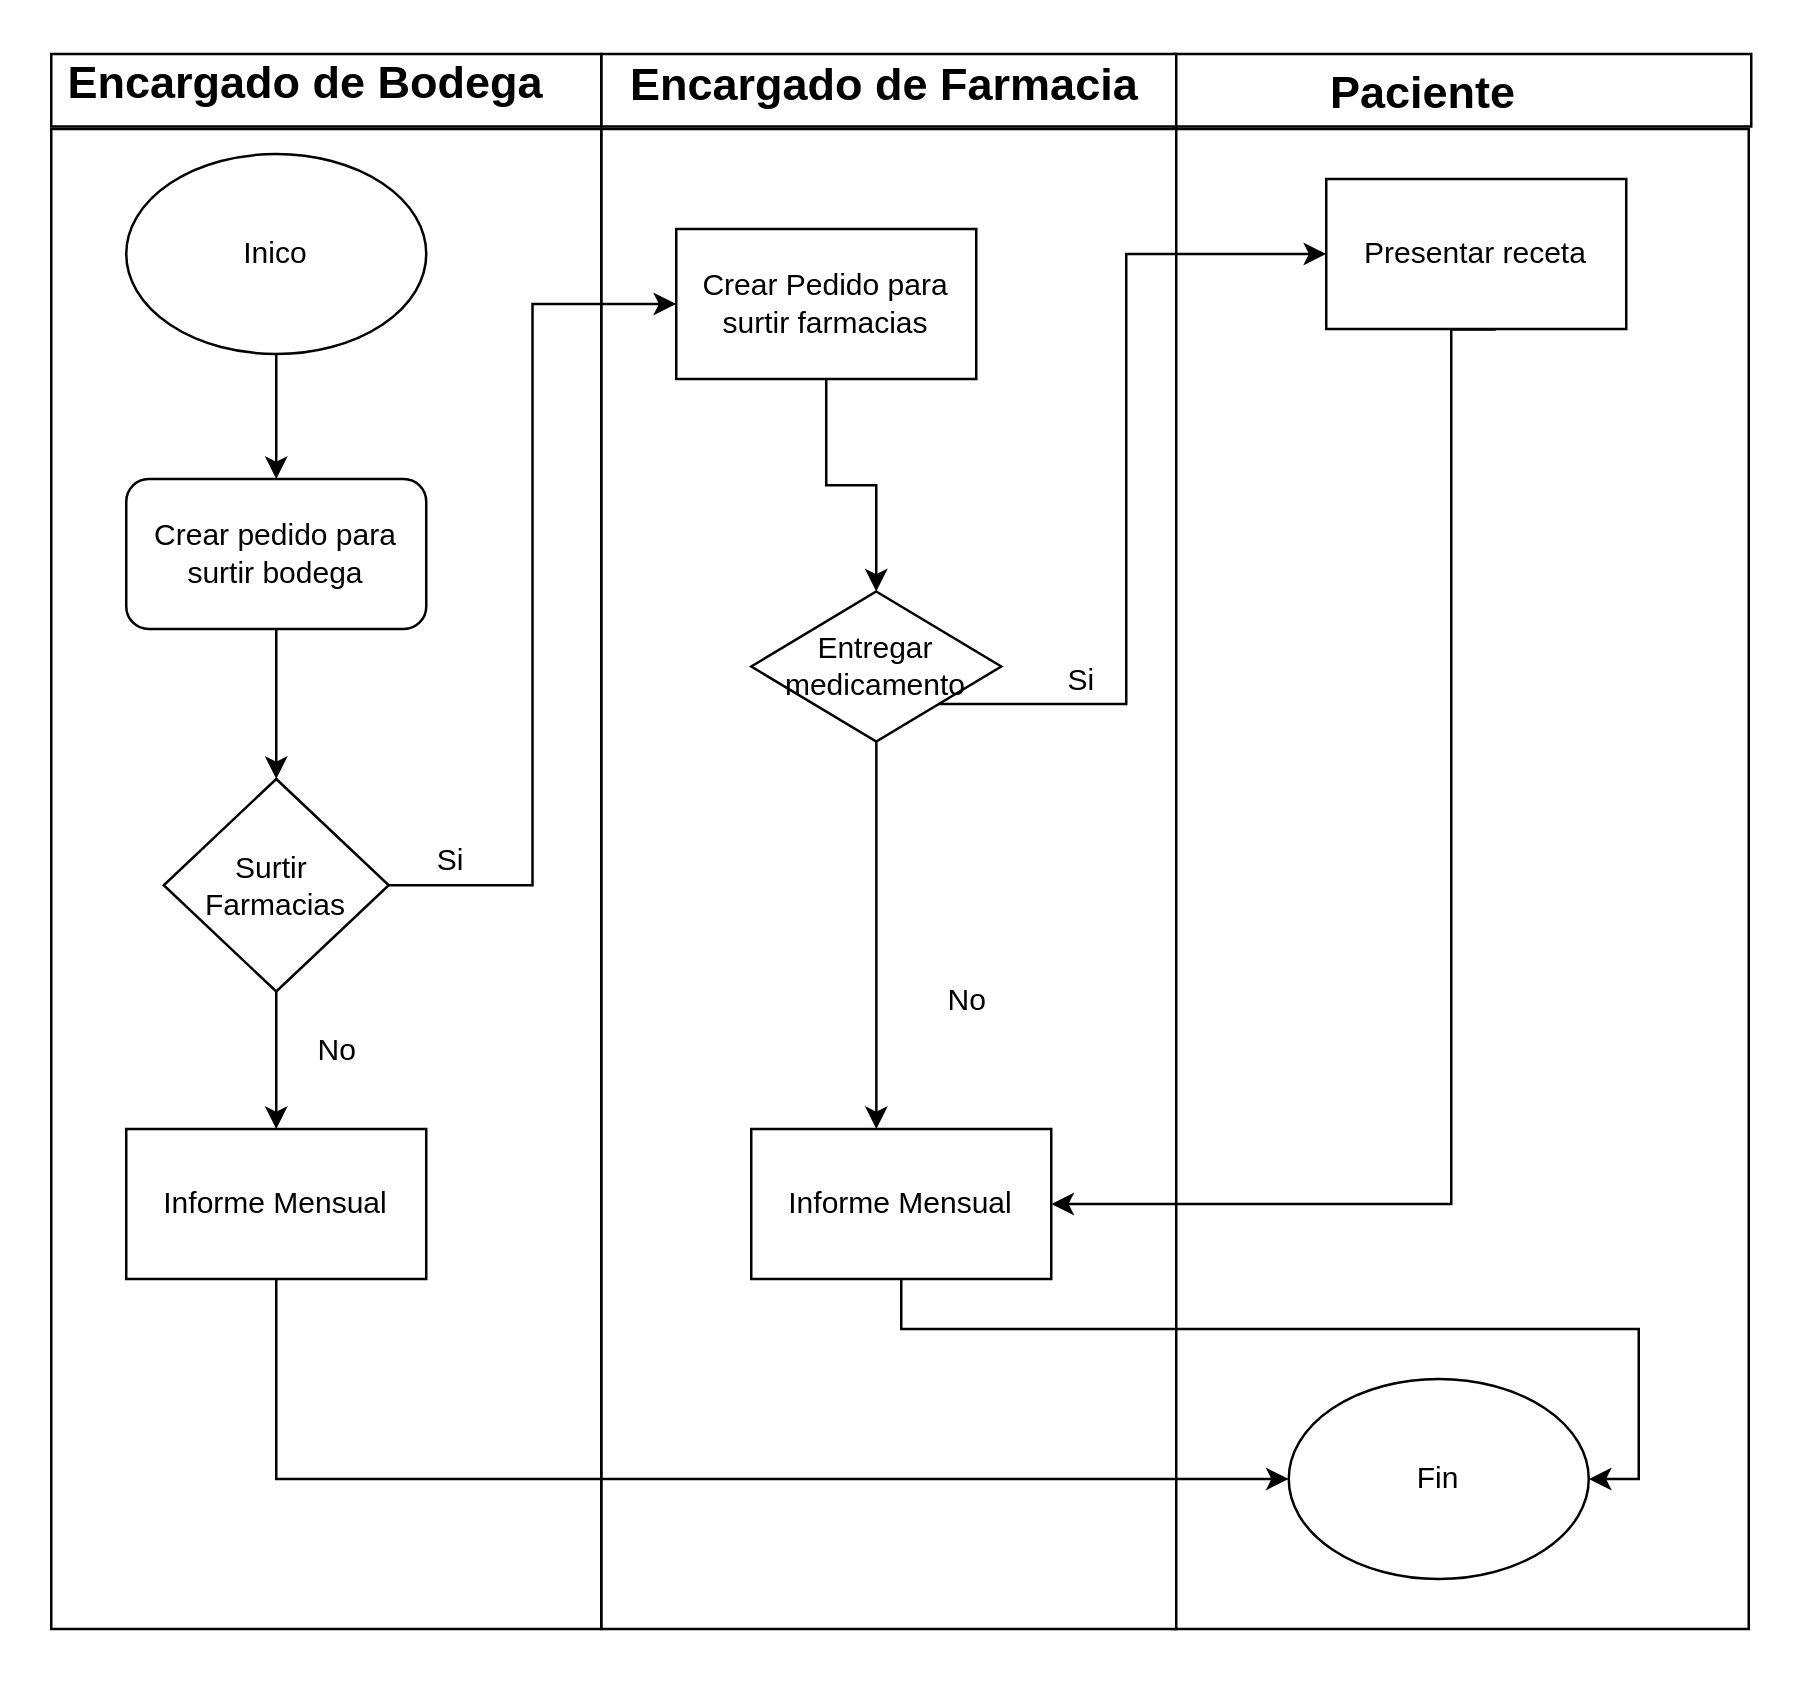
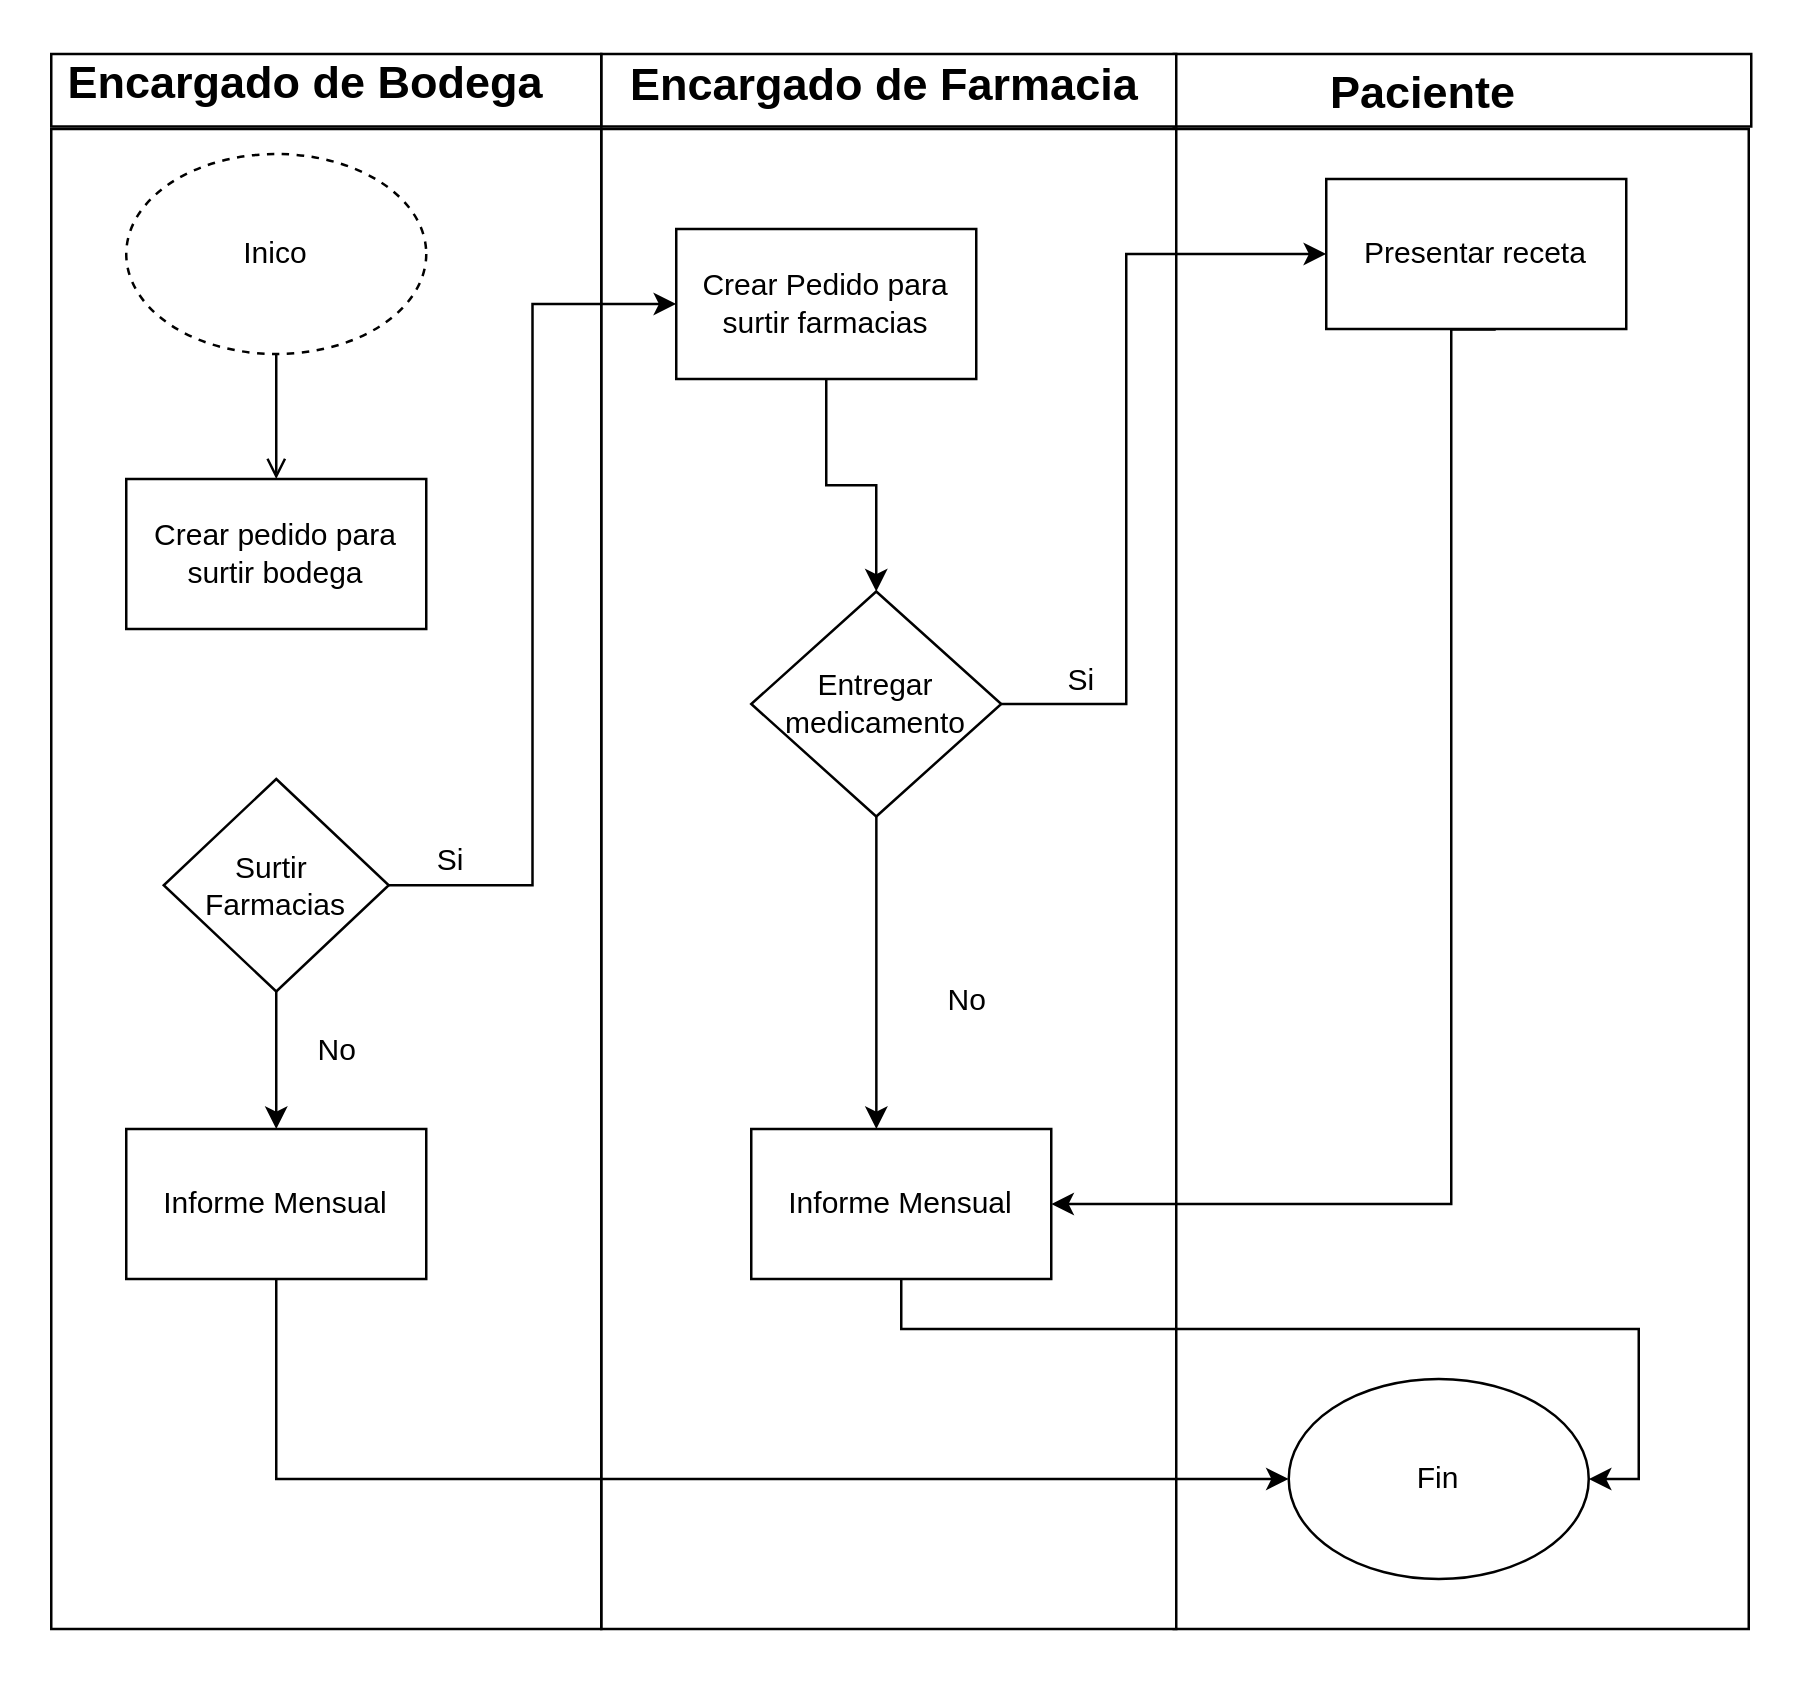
- <mxCell id="13" value="Inico" style="ellipse;whiteSpace=wrap;html=1;" vertex="1" parent="1"><mxGeometry x="50" y="61" width="120" height="80" as="geometry" /></mxCell>
+ <mxCell id="13" value="Inico" style="ellipse;whiteSpace=wrap;html=1;dashed=1;" vertex="1" parent="1"><mxGeometry x="50" y="61" width="120" height="80" as="geometry" /></mxCell>
- <mxCell id="14" value="" style="endArrow=classic;html=1;entryX=0.5;entryY=0;entryDx=0;entryDy=0;" edge="1" parent="1" source="13" target="8"><mxGeometry width="50" height="50" relative="1" as="geometry"><mxPoint x="50" y="501" as="sourcePoint" /><mxPoint x="101" y="159.98" as="targetPoint" /></mxGeometry></mxCell>
+ <mxCell id="14" value="" style="endArrow=open;html=1;entryX=0.5;entryY=0;entryDx=0;entryDy=0;" edge="1" parent="1" source="13" target="8"><mxGeometry width="50" height="50" relative="1" as="geometry"><mxPoint x="50" y="501" as="sourcePoint" /><mxPoint x="101" y="159.98" as="targetPoint" /></mxGeometry></mxCell>
- <mxCell id="8" value="&lt;span style=&quot;white-space: normal&quot;&gt;Crear pedido para surtir bodega&lt;/span&gt;" style="whiteSpace=wrap;html=1;rounded=1;" vertex="1" parent="1"><mxGeometry x="50" y="191" width="120" height="60" as="geometry" /></mxCell>
+ <mxCell id="8" value="&lt;span style=&quot;white-space: normal&quot;&gt;Crear pedido para surtir bodega&lt;/span&gt;" style="rounded=0;whiteSpace=wrap;html=1;" vertex="1" parent="1"><mxGeometry x="50" y="191" width="120" height="60" as="geometry" /></mxCell>
- <mxCell id="21" value="Entregar&lt;br&gt;medicamento" style="rhombus;whiteSpace=wrap;html=1;" vertex="1" parent="1"><mxGeometry x="300" y="236" width="100" height="60" as="geometry" /></mxCell>
+ <mxCell id="21" value="Entregar&lt;br&gt;medicamento" style="rhombus;whiteSpace=wrap;html=1;" vertex="1" parent="1"><mxGeometry x="300" y="236" width="100" height="90" as="geometry" /></mxCell>
- <mxCell id="15" value="" style="endArrow=classic;html=1;exitX=0.5;exitY=1;exitDx=0;exitDy=0;entryX=0.5;entryY=0;entryDx=0;entryDy=0;" edge="1" parent="1" source="8" target="10"><mxGeometry width="50" height="50" relative="1" as="geometry"><mxPoint x="101.96" y="219.98" as="sourcePoint" /><mxPoint x="100" y="451" as="targetPoint" /></mxGeometry></mxCell>
